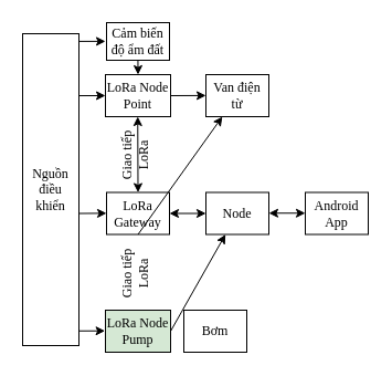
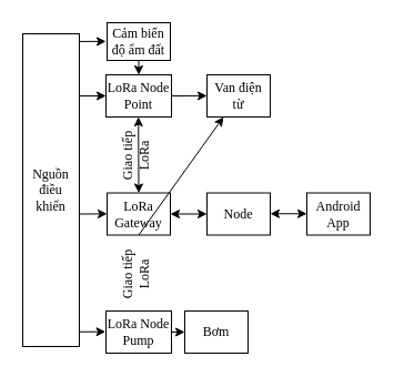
- <mxCell id="8" value="" style="endArrow=classic;html=1;exitX=1;exitY=0.5;exitDx=0;exitDy=0;" edge="1" parent="1" source="4" target="16"><mxGeometry width="50" height="50" relative="1" as="geometry"><mxPoint x="161" y="271.08" as="sourcePoint" /><mxPoint x="194" y="271" as="targetPoint" /></mxGeometry></mxCell>
+ <mxCell id="8" value="" style="endArrow=classic;html=1;exitX=1;exitY=0.5;exitDx=0;exitDy=0;entryX=0;entryY=0.5;entryDx=0;entryDy=0;" edge="1" parent="1" source="4" target="7"><mxGeometry width="50" height="50" relative="1" as="geometry"><mxPoint x="161" y="271.08" as="sourcePoint" /><mxPoint x="194" y="271" as="targetPoint" /></mxGeometry></mxCell>
- <mxCell id="4" value="&lt;font face=&quot;Times New Roman&quot;&gt;&lt;font style=&quot;font-size: 12px&quot;&gt;LoRa Node Pump&lt;/font&gt;&lt;br&gt;&lt;/font&gt;" style="rounded=0;whiteSpace=wrap;html=1;fillColor=#d5e8d4;" vertex="1" parent="1"><mxGeometry x="95" y="280" width="59" height="38" as="geometry" /></mxCell>
+ <mxCell id="4" value="&lt;font face=&quot;Times New Roman&quot;&gt;&lt;font style=&quot;font-size: 12px&quot;&gt;LoRa Node Pump&lt;/font&gt;&lt;br&gt;&lt;/font&gt;" style="rounded=0;whiteSpace=wrap;html=1;" vertex="1" parent="1"><mxGeometry x="95" y="280" width="59" height="38" as="geometry" /></mxCell>
